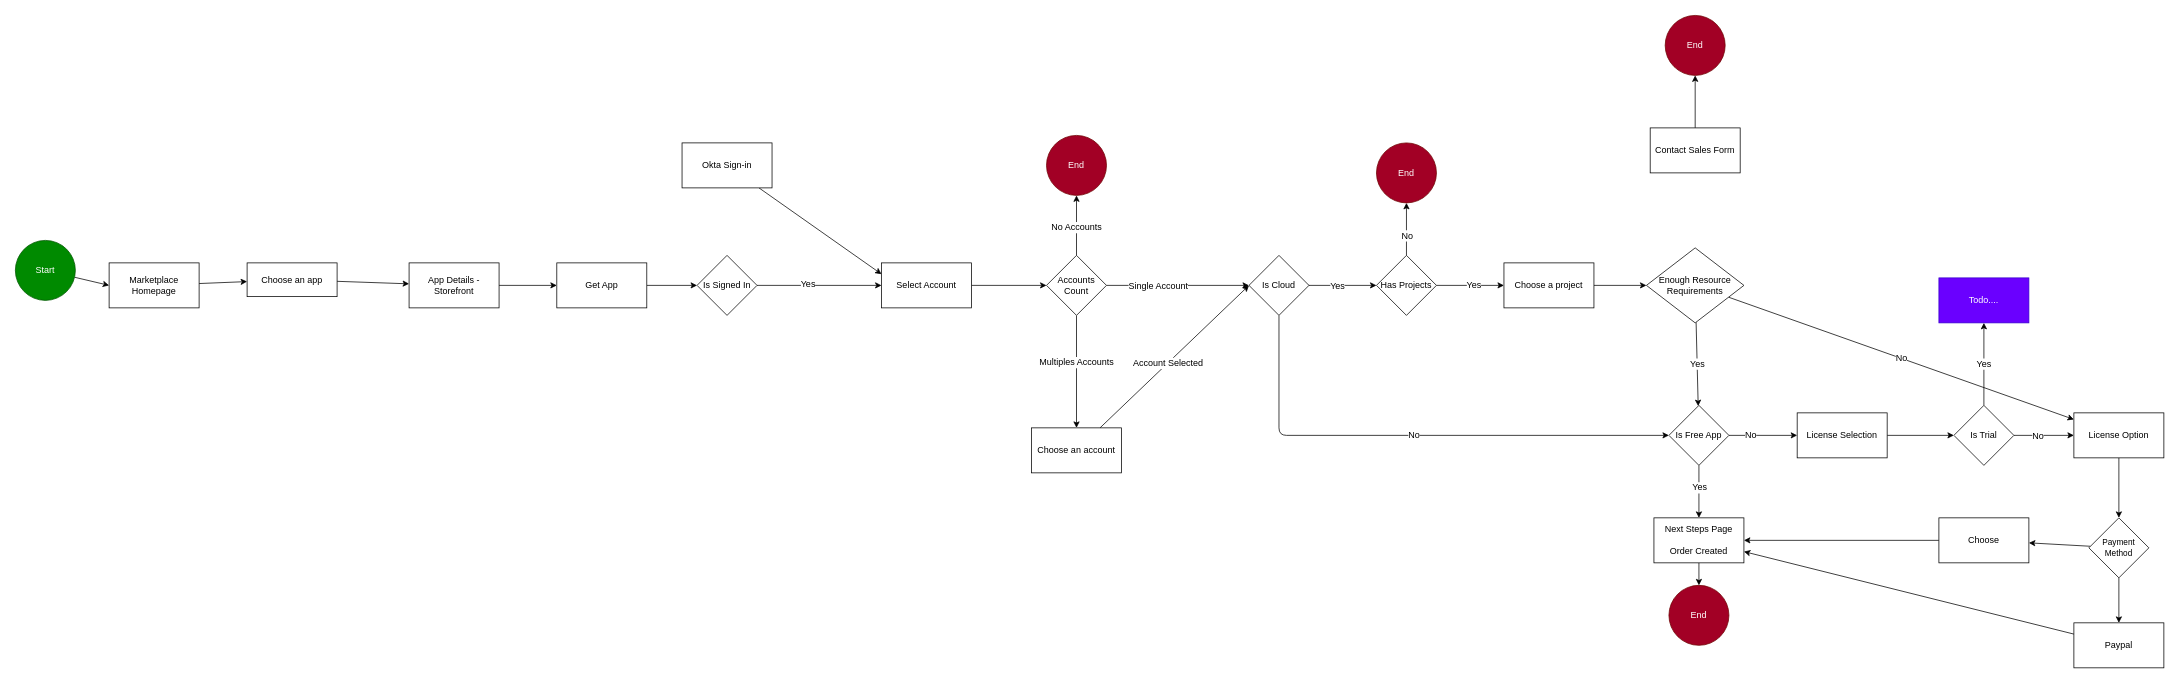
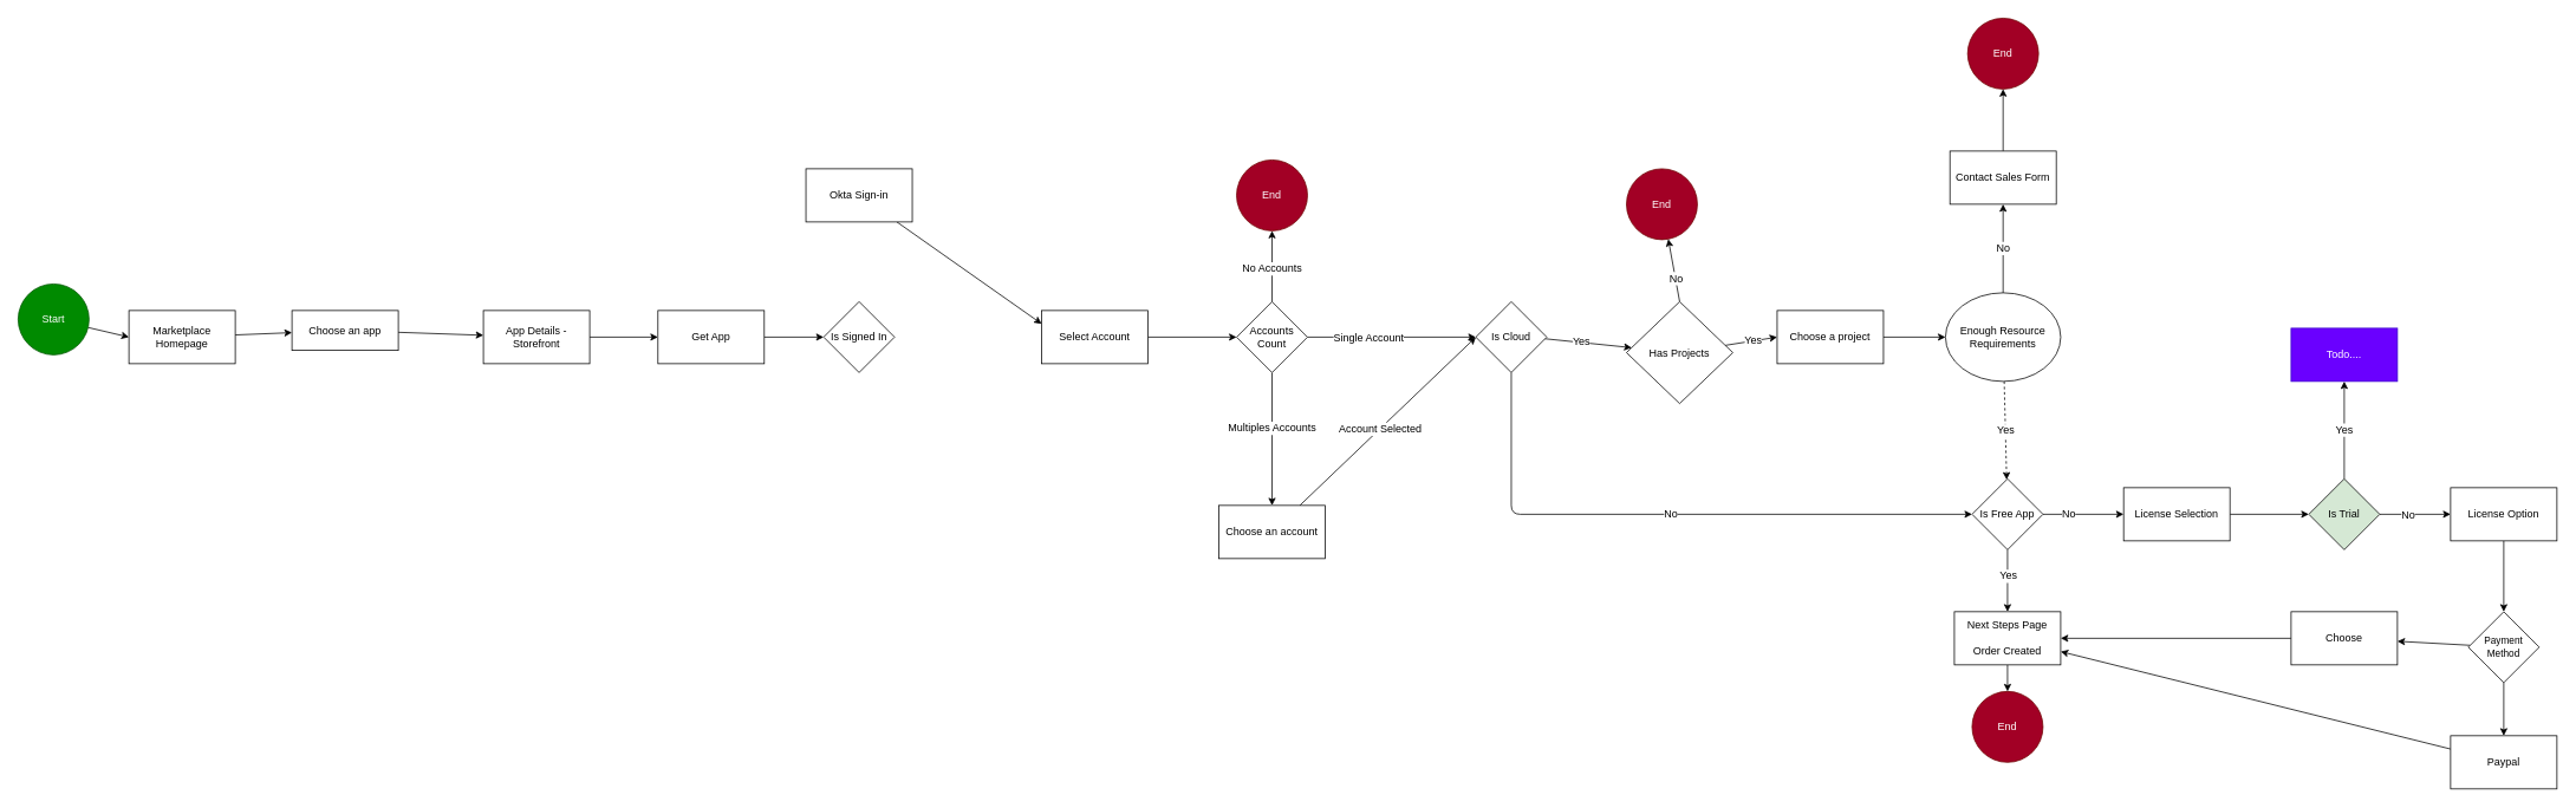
- <mxCell id="12" style="edgeStyle=none;html=1;exitX=1;exitY=0.5;exitDx=0;exitDy=0;entryX=0;entryY=0.5;entryDx=0;entryDy=0;fontSize=12;" parent="1" source="14" target="18" edge="1"><mxGeometry relative="1" as="geometry"><mxPoint x="1149" y="380" as="targetPoint" /></mxGeometry></mxCell>
- <mxCell id="13" value="Yes" style="edgeLabel;html=1;align=center;verticalAlign=middle;resizable=0;points=[];fontSize=12;" parent="12" vertex="1" connectable="0"><mxGeometry x="-0.189" y="3" relative="1" as="geometry"><mxPoint as="offset" /></mxGeometry></mxCell>
- <mxCell id="38" value="Has Projects" style="rhombus;whiteSpace=wrap;html=1;strokeColor=default;fontFamily=Helvetica;fontSize=12;fontColor=default;fillColor=default;" parent="1" vertex="1"><mxGeometry x="1835" y="340" width="80" height="80" as="geometry" /></mxCell>
+ <mxCell id="38" value="Has Projects" style="rhombus;whiteSpace=wrap;html=1;strokeColor=default;fontFamily=Helvetica;fontSize=12;fontColor=default;fillColor=default;" parent="1" vertex="1"><mxGeometry x="1835" y="340" width="120" height="115" as="geometry" /></mxCell>
- <mxCell id="44" value="&lt;font style=&quot;font-size: 12px;&quot;&gt;Enough Resource Requirements&lt;/font&gt;" style="rhombus;whiteSpace=wrap;html=1;fontSize=12;" parent="1" vertex="1"><mxGeometry x="2195" y="330" width="130" height="100" as="geometry" /></mxCell>
+ <mxCell id="44" value="&lt;font style=&quot;font-size: 12px;&quot;&gt;Enough Resource Requirements&lt;/font&gt;" style="ellipse;whiteSpace=wrap;html=1;fontSize=12;" parent="1" vertex="1"><mxGeometry x="2195" y="330" width="130" height="100" as="geometry" /></mxCell>
- <mxCell id="43" value="Yes" style="edgeStyle=none;html=1;fontFamily=Helvetica;fontSize=12;fontColor=default;" parent="1" source="44" target="52" edge="1"><mxGeometry relative="1" as="geometry"><mxPoint x="2410" y="380" as="targetPoint" /></mxGeometry></mxCell>
+ <mxCell id="43" value="Yes" style="edgeStyle=none;html=1;fontFamily=Helvetica;fontSize=12;fontColor=default;dashed=1;" parent="1" source="44" target="52" edge="1"><mxGeometry relative="1" as="geometry"><mxPoint x="2410" y="380" as="targetPoint" /></mxGeometry></mxCell>
- <mxCell id="42" value="No" style="edgeStyle=none;html=1;fontFamily=Helvetica;fontSize=12;fontColor=default;" parent="1" source="44" target="64" edge="1"><mxGeometry relative="1" as="geometry" /></mxCell>
+ <mxCell id="42" value="No" style="edgeStyle=none;html=1;fontFamily=Helvetica;fontSize=12;fontColor=default;" parent="1" source="44" target="46" edge="1"><mxGeometry relative="1" as="geometry" /></mxCell>
- <mxCell id="61" value="Is Trial" style="rhombus;whiteSpace=wrap;html=1;fontSize=12;" parent="1" vertex="1"><mxGeometry x="2605" y="540" width="80" height="80" as="geometry" /></mxCell>
+ <mxCell id="61" value="Is Trial" style="rhombus;whiteSpace=wrap;html=1;fontSize=12;fillColor=#d5e8d4;" parent="1" vertex="1"><mxGeometry x="2605" y="540" width="80" height="80" as="geometry" /></mxCell>
